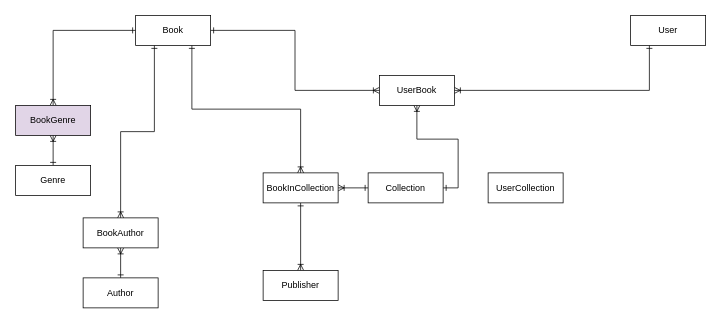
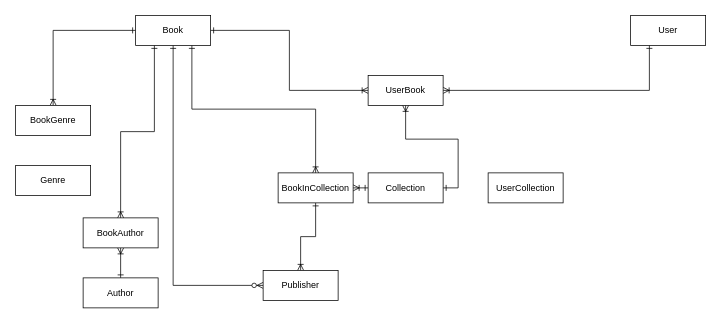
- <mxCell id="18" value="UserBook" style="whiteSpace=wrap;html=1;align=center;" parent="1" vertex="1"><mxGeometry x="505" y="100" width="100" height="40" as="geometry" /></mxCell>
+ <mxCell id="18" value="UserBook" style="whiteSpace=wrap;html=1;align=center;" parent="1" vertex="1"><mxGeometry x="490" y="100" width="100" height="40" as="geometry" /></mxCell>
- <mxCell id="16" value="BookGenre" style="whiteSpace=wrap;html=1;align=center;fillColor=#e1d5e7;" parent="1" vertex="1"><mxGeometry x="20" y="140" width="100" height="40" as="geometry" /></mxCell>
+ <mxCell id="16" value="BookGenre" style="whiteSpace=wrap;html=1;align=center;" parent="1" vertex="1"><mxGeometry x="20" y="140" width="100" height="40" as="geometry" /></mxCell>
- <mxCell id="14" style="edgeStyle=orthogonalEdgeStyle;rounded=0;orthogonalLoop=1;jettySize=auto;html=1;exitX=0.5;exitY=0;exitDx=0;exitDy=0;entryX=0.5;entryY=1;entryDx=0;entryDy=0;startArrow=ERone;startFill=0;endArrow=ERoneToMany;endFill=0;strokeColor=#000000;" parent="1" source="15" target="16" edge="1"><mxGeometry relative="1" as="geometry" /></mxCell>
- <mxCell id="19" value="BookInCollection" style="whiteSpace=wrap;html=1;align=center;" parent="1" vertex="1"><mxGeometry x="350" y="230" width="100" height="40" as="geometry" /></mxCell>
+ <mxCell id="19" value="BookInCollection" style="whiteSpace=wrap;html=1;align=center;" parent="1" vertex="1"><mxGeometry x="370" y="230" width="100" height="40" as="geometry" /></mxCell>
+ <mxCell id="7" style="edgeStyle=orthogonalEdgeStyle;rounded=0;orthogonalLoop=1;jettySize=auto;html=1;exitX=0.5;exitY=1;exitDx=0;exitDy=0;entryX=0;entryY=0.5;entryDx=0;entryDy=0;startArrow=ERone;startFill=0;endArrow=ERzeroToMany;endFill=1;" edge="1" parent="1" source="8" target="22"><mxGeometry relative="1" as="geometry" /></mxCell>
